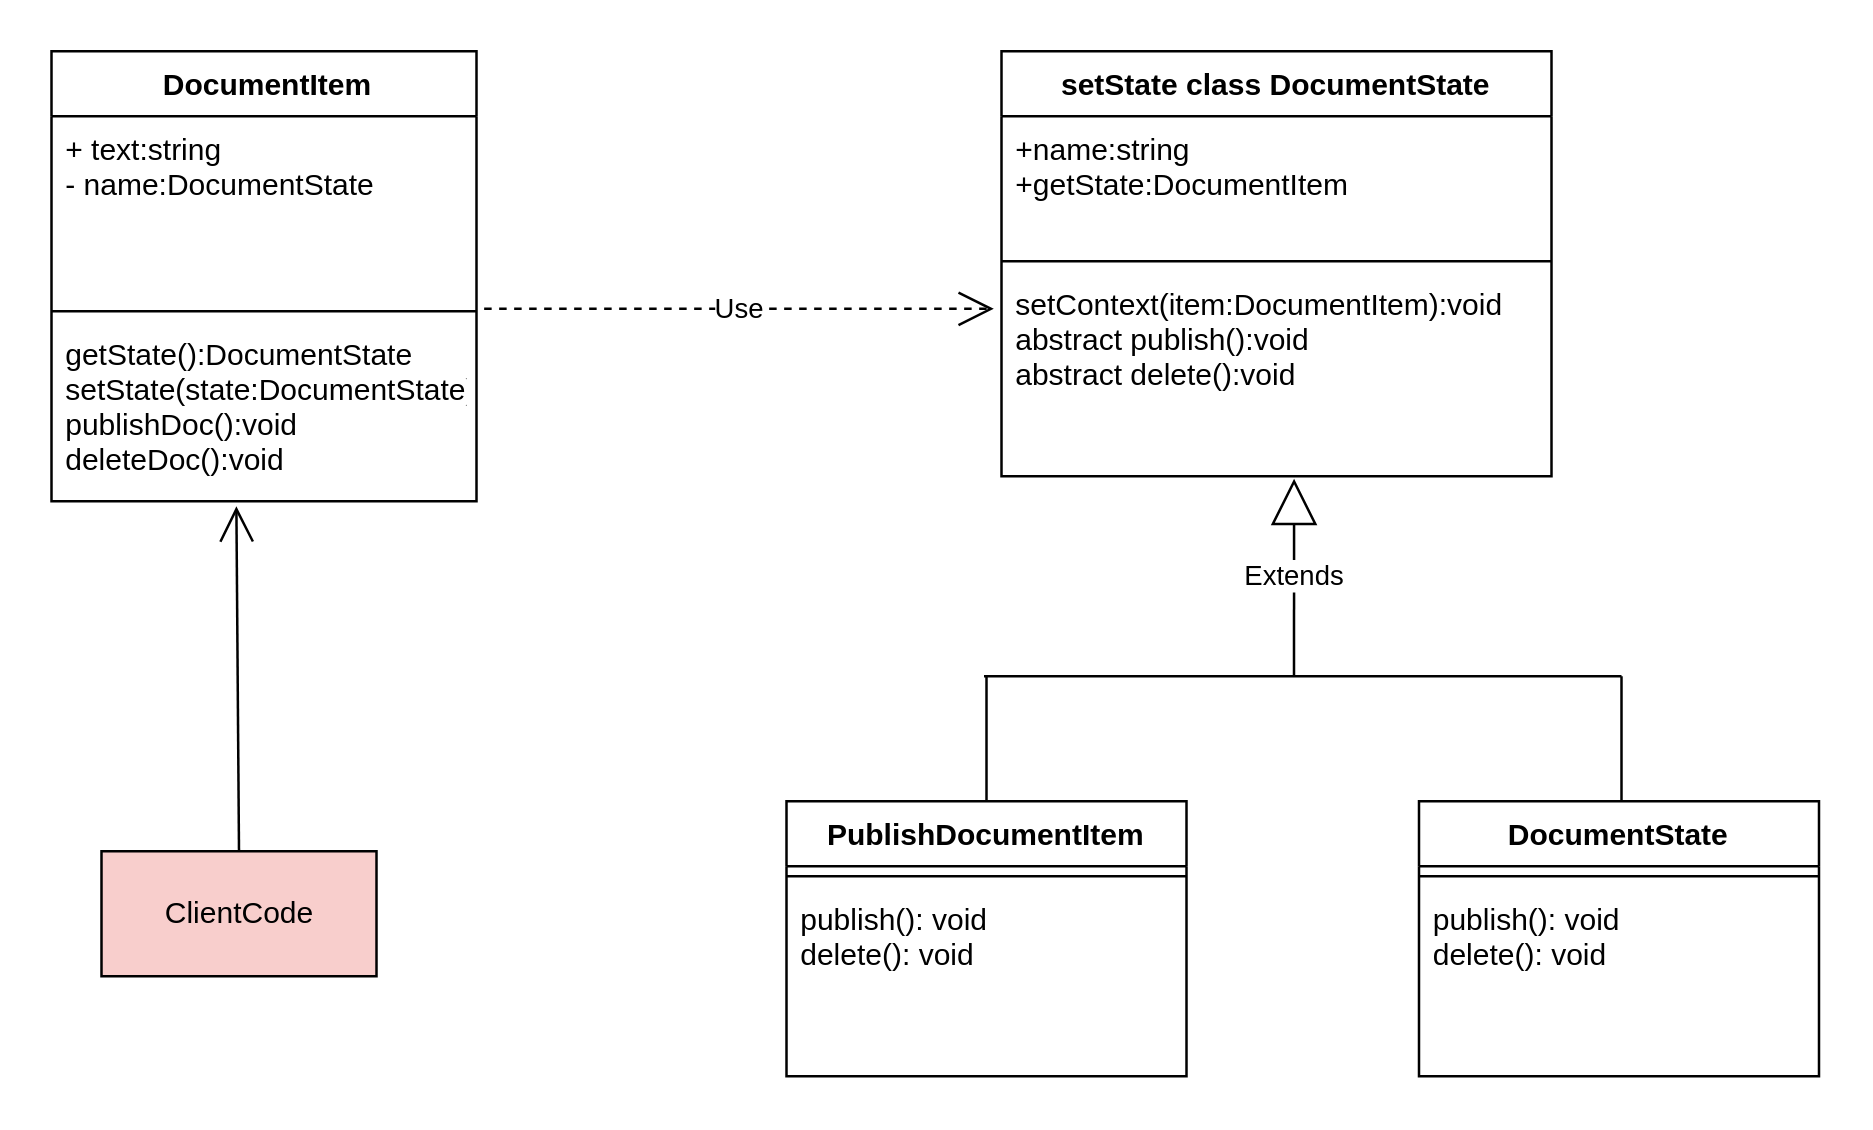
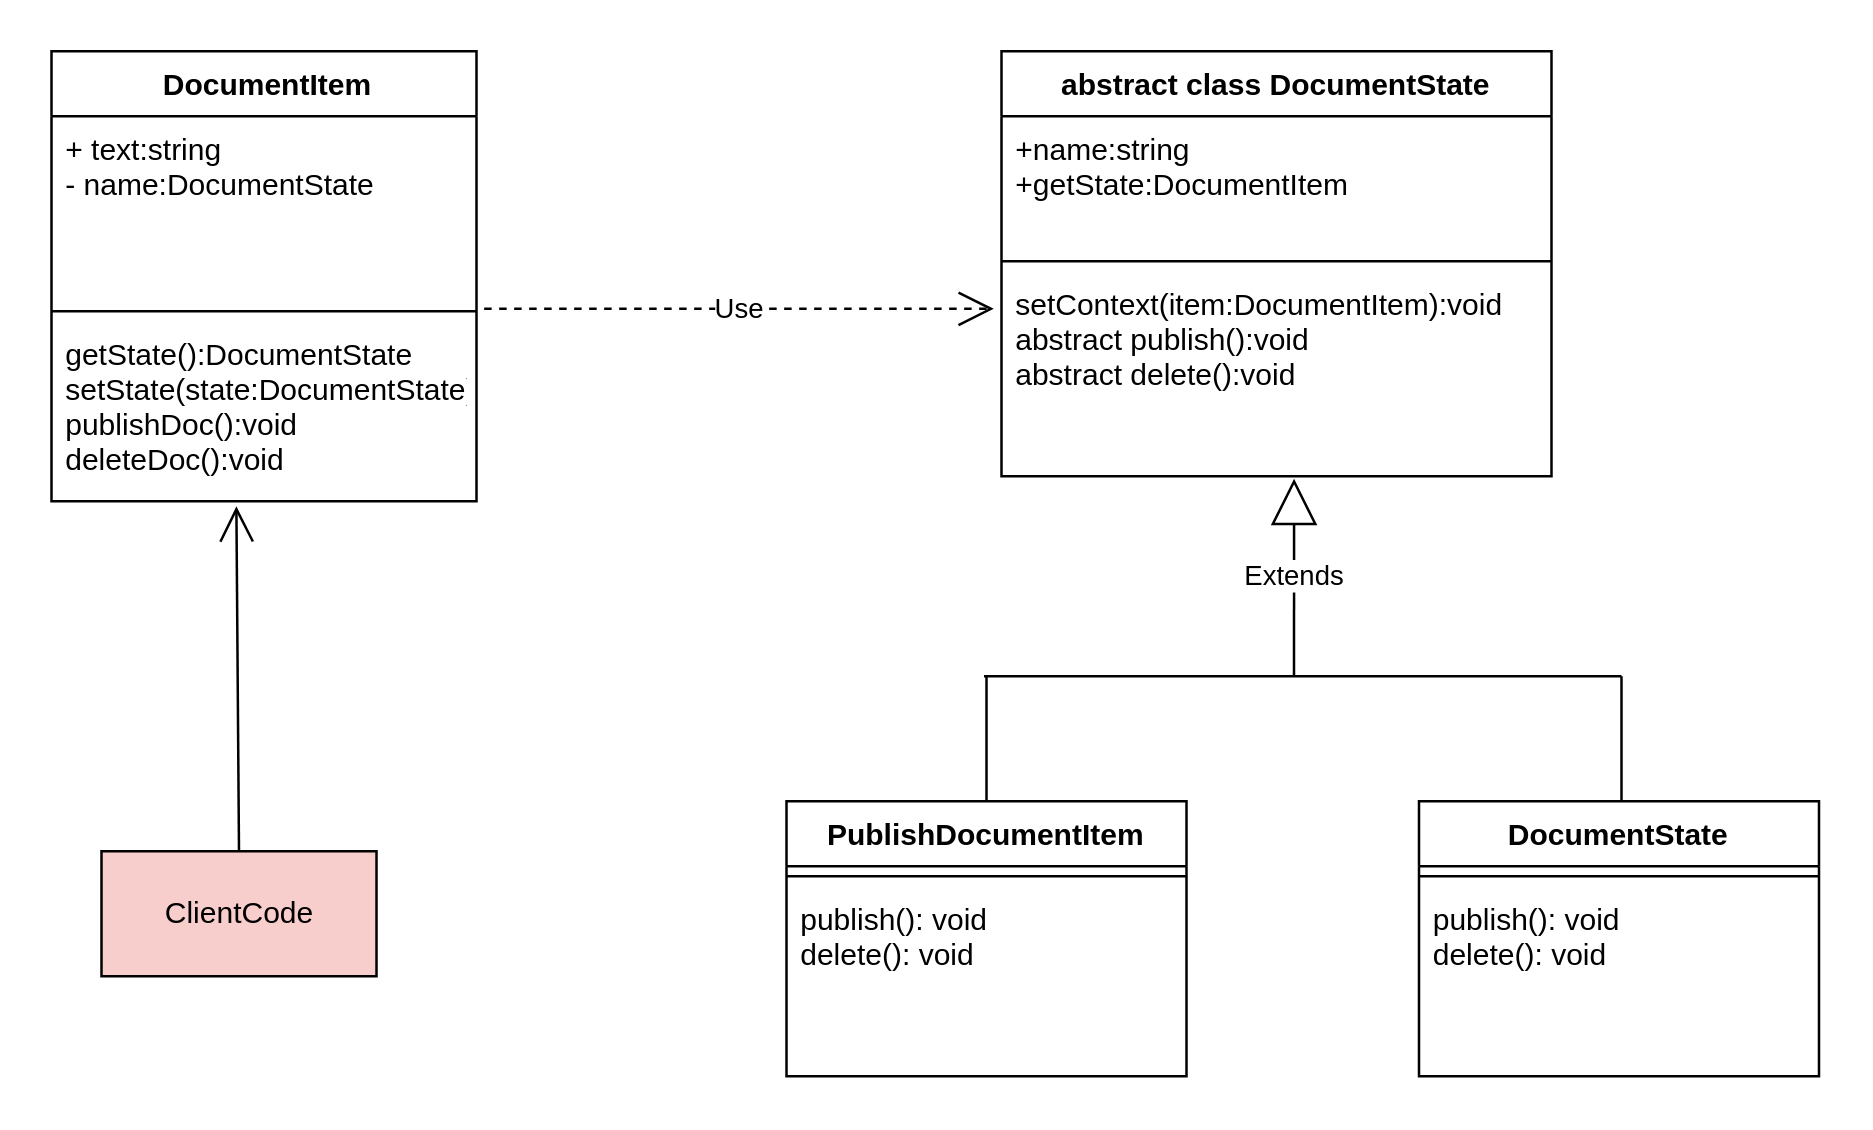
- <mxCell id="6" value="setState class DocumentState" style="swimlane;fontStyle=1;align=center;verticalAlign=top;childLayout=stackLayout;horizontal=1;startSize=26;horizontalStack=0;resizeParent=1;resizeParentMax=0;resizeLast=0;collapsible=1;marginBottom=0;" vertex="1" parent="1"><mxGeometry x="400" y="20" width="220" height="170" as="geometry" /></mxCell>
+ <mxCell id="6" value="abstract class DocumentState" style="swimlane;fontStyle=1;align=center;verticalAlign=top;childLayout=stackLayout;horizontal=1;startSize=26;horizontalStack=0;resizeParent=1;resizeParentMax=0;resizeLast=0;collapsible=1;marginBottom=0;" vertex="1" parent="1"><mxGeometry x="400" y="20" width="220" height="170" as="geometry" /></mxCell>
